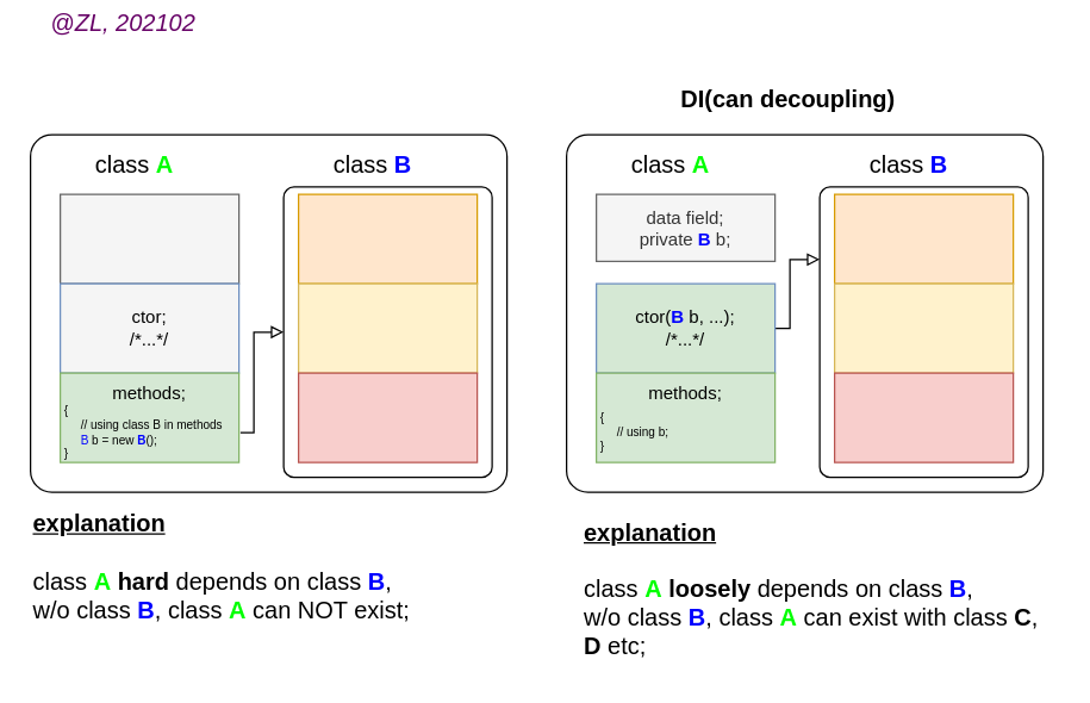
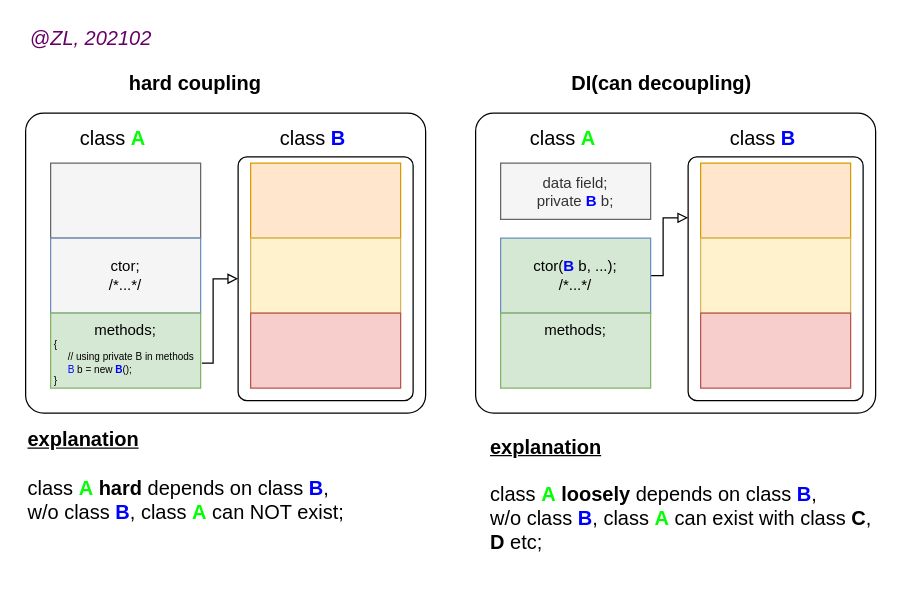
- <mxCell id="30" value="@ZL, 202102" style="text;html=1;strokeColor=none;fillColor=none;align=center;verticalAlign=middle;whiteSpace=wrap;rounded=0;fontSize=16;fontStyle=2;fontColor=#660066;" parent="1" vertex="1"><mxGeometry x="30" y="5" width="105" height="20" as="geometry" /></mxCell>
+ <mxCell id="30" value="@ZL, 202102" style="text;html=1;strokeColor=none;fillColor=none;align=center;verticalAlign=middle;whiteSpace=wrap;rounded=0;fontSize=16;fontStyle=2;fontColor=#660066;" parent="1" vertex="1"><mxGeometry x="20" y="20" width="105" height="20" as="geometry" /></mxCell>
+ <mxCell id="15" value="&lt;b&gt;hard coupling&lt;/b&gt;" style="text;html=1;fontSize=16;" parent="1" vertex="1"><mxGeometry x="101" y="50" width="130" height="30" as="geometry" /></mxCell>
- <mxCell id="13" value="{&lt;br style=&quot;font-size: 8px;&quot;&gt;&amp;nbsp; &amp;nbsp; &amp;nbsp;// using class B in methods&lt;br style=&quot;font-size: 8px;&quot;&gt;&amp;nbsp; &amp;nbsp; &amp;nbsp;&lt;font color=&quot;#0000ff&quot; style=&quot;font-size: 8px;&quot;&gt;B &lt;/font&gt;b = new &lt;font color=&quot;#0000ff&quot; style=&quot;font-size: 8px;&quot;&gt;&lt;b style=&quot;font-size: 8px;&quot;&gt;B&lt;/b&gt;&lt;/font&gt;();&lt;br style=&quot;font-size: 8px;&quot;&gt;}" style="text;html=1;strokeColor=none;fillColor=none;align=left;verticalAlign=middle;whiteSpace=wrap;rounded=0;fontSize=8;" parent="1" vertex="1"><mxGeometry x="41" y="270" width="120" height="40" as="geometry" /></mxCell>
+ <mxCell id="13" value="{&lt;br style=&quot;font-size: 8px;&quot;&gt;&amp;nbsp; &amp;nbsp; &amp;nbsp;// using private B in methods&lt;br style=&quot;font-size: 8px;&quot;&gt;&amp;nbsp; &amp;nbsp; &amp;nbsp;&lt;font color=&quot;#0000ff&quot; style=&quot;font-size: 8px;&quot;&gt;B &lt;/font&gt;b = new &lt;font color=&quot;#0000ff&quot; style=&quot;font-size: 8px;&quot;&gt;&lt;b style=&quot;font-size: 8px;&quot;&gt;B&lt;/b&gt;&lt;/font&gt;();&lt;br style=&quot;font-size: 8px;&quot;&gt;}" style="text;html=1;strokeColor=none;fillColor=none;align=left;verticalAlign=middle;whiteSpace=wrap;rounded=0;fontSize=8;" parent="1" vertex="1"><mxGeometry x="41" y="270" width="120" height="40" as="geometry" /></mxCell>
- <mxCell id="28" value="{&lt;br style=&quot;font-size: 8px&quot;&gt;&amp;nbsp; &amp;nbsp; &amp;nbsp;// using b;&lt;br style=&quot;font-size: 8px&quot;&gt;}" style="text;html=1;strokeColor=none;fillColor=none;align=left;verticalAlign=middle;whiteSpace=wrap;rounded=0;fontSize=8;" parent="1" vertex="1"><mxGeometry x="401" y="270" width="120" height="40" as="geometry" /></mxCell>
